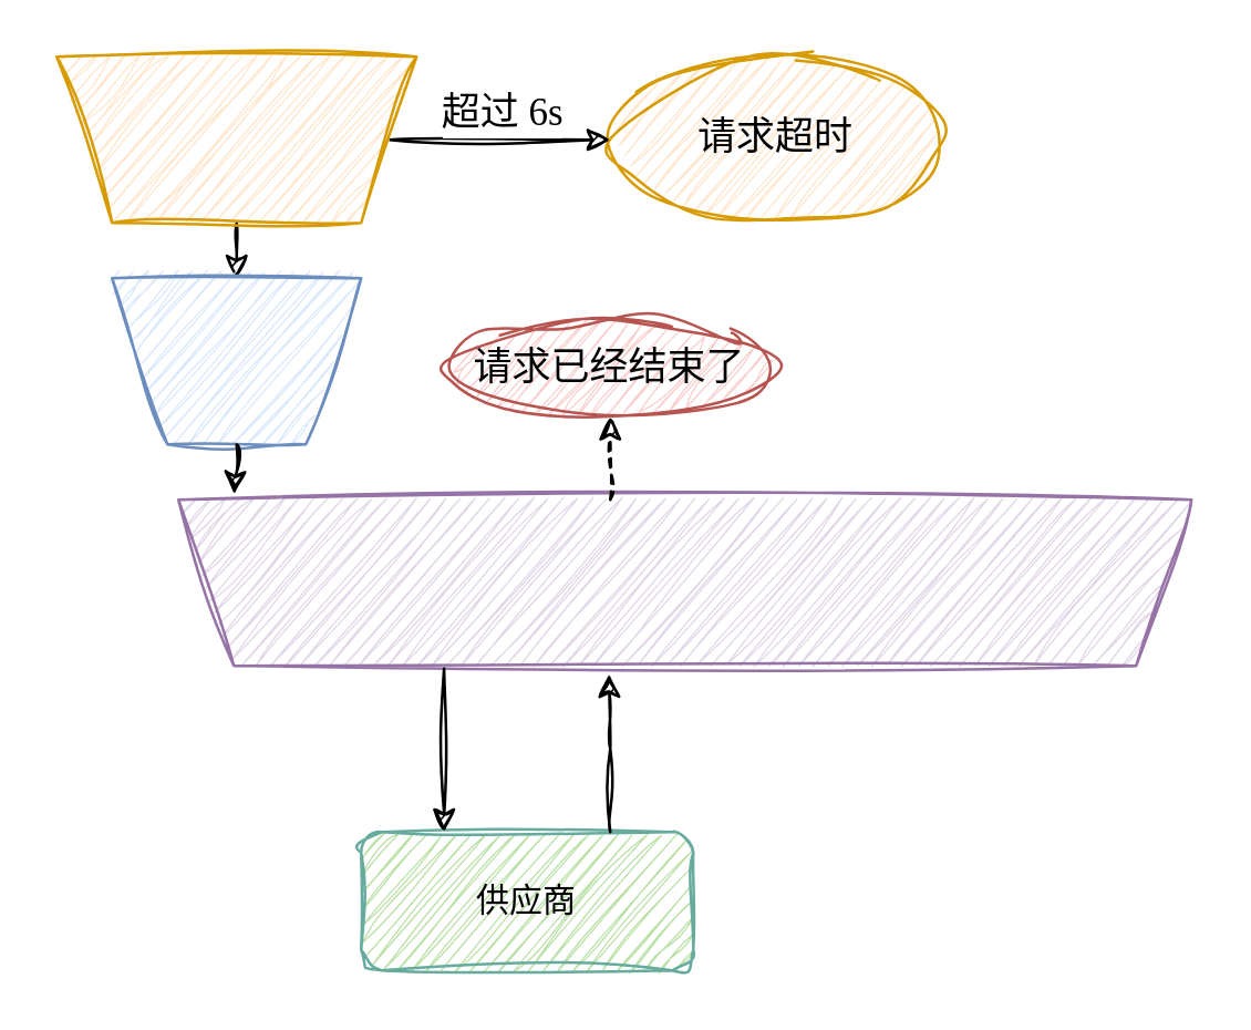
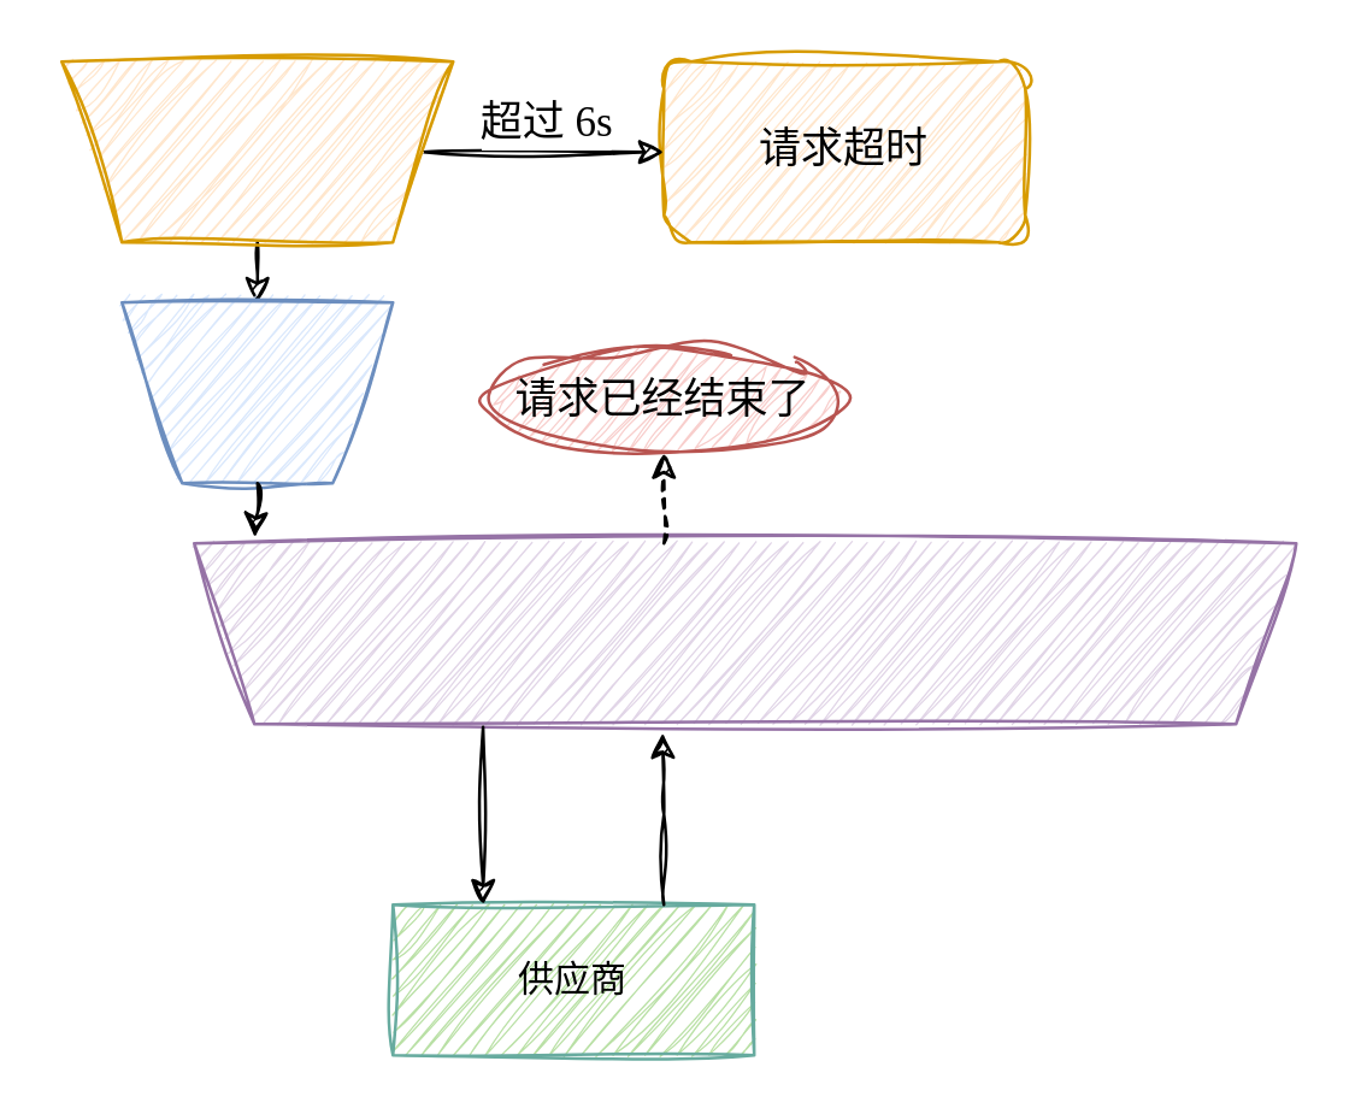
- <mxCell id="2" value="请求超时" style="ellipse;whiteSpace=wrap;html=1;sketch=1;hachureGap=4;jiggle=2;curveFitting=1;fontFamily=手札体-简;fillColor=#ffe6cc;strokeColor=#d79b00;fontSize=14;" vertex="1" parent="1"><mxGeometry x="220" y="20" width="120" height="60" as="geometry" /></mxCell>
+ <mxCell id="2" value="请求超时" style="rounded=1;whiteSpace=wrap;html=1;sketch=1;hachureGap=4;jiggle=2;curveFitting=1;fontFamily=手札体-简;fillColor=#ffe6cc;strokeColor=#d79b00;fontSize=14;" vertex="1" parent="1"><mxGeometry x="220" y="20" width="120" height="60" as="geometry" /></mxCell>
- <mxCell id="10" value="供应商" style="rounded=1;whiteSpace=wrap;html=1;sketch=1;hachureGap=4;jiggle=2;curveFitting=1;fontFamily=手札体-简;fillColor=#B9E0A5;strokeColor=#67AB9F;" vertex="1" parent="1"><mxGeometry x="130" y="300" width="120" height="50" as="geometry" /></mxCell>
+ <mxCell id="10" value="供应商" style="whiteSpace=wrap;html=1;sketch=1;hachureGap=4;jiggle=2;curveFitting=1;fontFamily=手札体-简;fillColor=#B9E0A5;strokeColor=#67AB9F;rounded=0;" vertex="1" parent="1"><mxGeometry x="130" y="300" width="120" height="50" as="geometry" /></mxCell>
